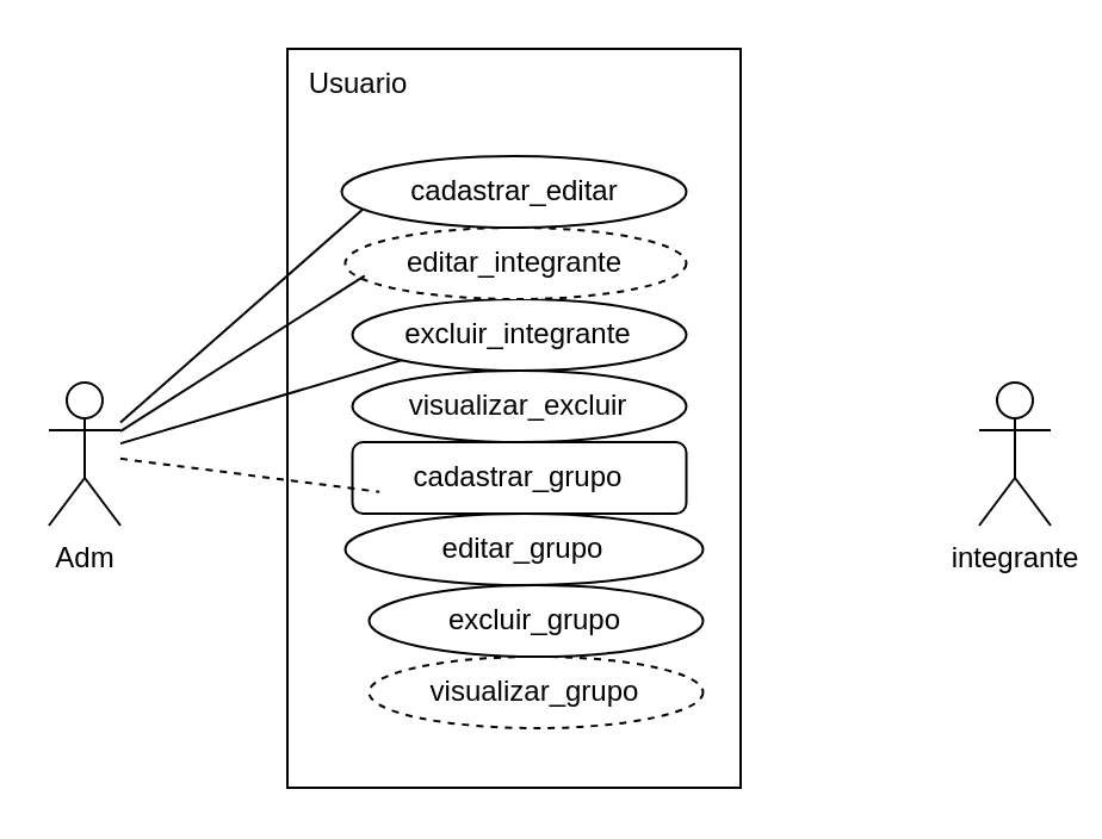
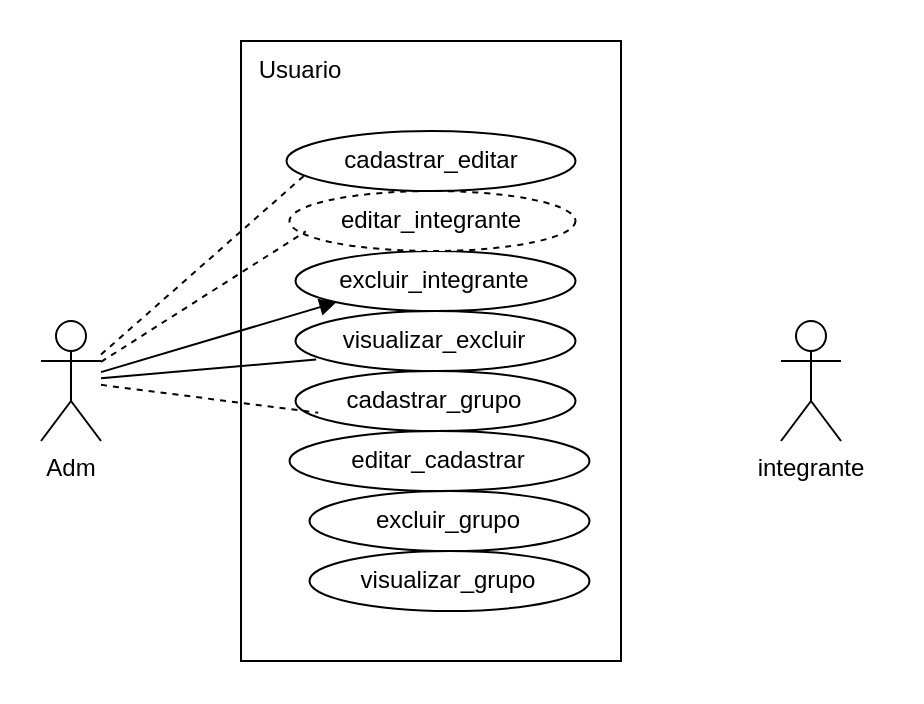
- <mxCell id="15" value="" style="endArrow=none;html=1;rounded=0;entryX=0.06;entryY=0.749;entryDx=0;entryDy=0;entryPerimeter=0;" edge="1" parent="1" source="3" target="12"><mxGeometry width="50" height="50" relative="1" as="geometry"><mxPoint x="50" y="169.221" as="sourcePoint" /><mxPoint x="150.553" y="80" as="targetPoint" /></mxGeometry></mxCell>
+ <mxCell id="15" value="" style="endArrow=none;html=1;rounded=0;entryX=0.06;entryY=0.749;entryDx=0;entryDy=0;entryPerimeter=0;dashed=1;" edge="1" parent="1" source="3" target="12"><mxGeometry width="50" height="50" relative="1" as="geometry"><mxPoint x="50" y="169.221" as="sourcePoint" /><mxPoint x="150.553" y="80" as="targetPoint" /></mxGeometry></mxCell>
- <mxCell id="14" value="" style="endArrow=none;html=1;rounded=0;entryX=0.057;entryY=0.674;entryDx=0;entryDy=0;entryPerimeter=0;" edge="1" parent="1" source="3" target="11"><mxGeometry width="50" height="50" relative="1" as="geometry"><mxPoint x="60" y="209.221" as="sourcePoint" /><mxPoint x="160.553" y="120" as="targetPoint" /></mxGeometry></mxCell>
+ <mxCell id="14" value="" style="endArrow=none;html=1;rounded=0;entryX=0.057;entryY=0.674;entryDx=0;entryDy=0;entryPerimeter=0;dashed=1;" edge="1" parent="1" source="3" target="11"><mxGeometry width="50" height="50" relative="1" as="geometry"><mxPoint x="60" y="209.221" as="sourcePoint" /><mxPoint x="160.553" y="120" as="targetPoint" /></mxGeometry></mxCell>
- <mxCell id="16" value="" style="endArrow=none;html=1;rounded=0;entryX=0;entryY=1;entryDx=0;entryDy=0;" edge="1" parent="1" source="3" target="10"><mxGeometry width="50" height="50" relative="1" as="geometry"><mxPoint x="60" y="234.611" as="sourcePoint" /><mxPoint x="160" y="150" as="targetPoint" /></mxGeometry></mxCell>
+ <mxCell id="16" value="" style="endArrow=block;html=1;rounded=0;entryX=0;entryY=1;entryDx=0;entryDy=0;" edge="1" parent="1" source="3" target="10"><mxGeometry width="50" height="50" relative="1" as="geometry"><mxPoint x="60" y="234.611" as="sourcePoint" /><mxPoint x="160" y="150" as="targetPoint" /></mxGeometry></mxCell>
+ <mxCell id="17" value="" style="endArrow=none;html=1;rounded=0;entryX=0.074;entryY=0.807;entryDx=0;entryDy=0;entryPerimeter=0;" edge="1" parent="1" source="3" target="9"><mxGeometry width="50" height="50" relative="1" as="geometry"><mxPoint x="60" y="274.221" as="sourcePoint" /><mxPoint x="160.553" y="185" as="targetPoint" /></mxGeometry></mxCell>
- <mxCell id="4" value="integrante" style="shape=umlActor;verticalLabelPosition=bottom;verticalAlign=top;html=1;outlineConnect=0;" vertex="1" parent="1"><mxGeometry x="410" y="160" width="30" height="60" as="geometry" /></mxCell>
+ <mxCell id="4" value="integrante" style="shape=umlActor;verticalLabelPosition=bottom;verticalAlign=top;html=1;outlineConnect=0;" vertex="1" parent="1"><mxGeometry x="390" y="160" width="30" height="60" as="geometry" /></mxCell>
- <mxCell id="8" value="&lt;span style=&quot;text-align: left;&quot;&gt;cadastrar_grupo&lt;/span&gt;" style="whiteSpace=wrap;html=1;rounded=1;" vertex="1" parent="1"><mxGeometry x="147.25" y="185" width="140" height="30" as="geometry" /></mxCell>
+ <mxCell id="8" value="&lt;span style=&quot;text-align: left;&quot;&gt;cadastrar_grupo&lt;/span&gt;" style="ellipse;whiteSpace=wrap;html=1;" vertex="1" parent="1"><mxGeometry x="147.25" y="185" width="140" height="30" as="geometry" /></mxCell>
- <mxCell id="7" value="&lt;span style=&quot;text-align: left;&quot;&gt;editar_grupo&lt;/span&gt;" style="ellipse;whiteSpace=wrap;html=1;" vertex="1" parent="1"><mxGeometry x="144.25" y="215" width="150" height="30" as="geometry" /></mxCell>
+ <mxCell id="7" value="&lt;span style=&quot;text-align: left;&quot;&gt;editar_cadastrar&lt;/span&gt;" style="ellipse;whiteSpace=wrap;html=1;" vertex="1" parent="1"><mxGeometry x="144.25" y="215" width="150" height="30" as="geometry" /></mxCell>
- <mxCell id="5" value="&lt;span style=&quot;text-align: left;&quot;&gt;visualizar_grupo&lt;/span&gt;" style="ellipse;whiteSpace=wrap;html=1;dashed=1;" vertex="1" parent="1"><mxGeometry x="154.25" y="275" width="140" height="30" as="geometry" /></mxCell>
+ <mxCell id="5" value="&lt;span style=&quot;text-align: left;&quot;&gt;visualizar_grupo&lt;/span&gt;" style="ellipse;whiteSpace=wrap;html=1;" vertex="1" parent="1"><mxGeometry x="154.25" y="275" width="140" height="30" as="geometry" /></mxCell>
